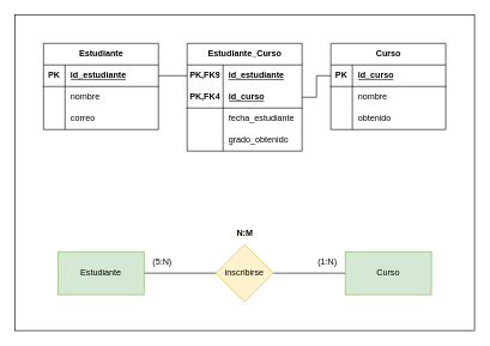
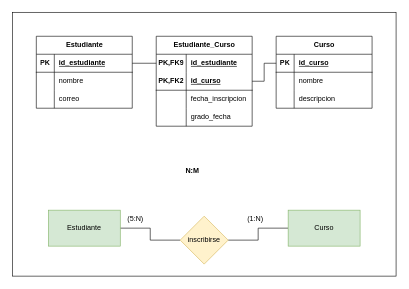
- <mxCell id="37" value="PK,FK4" style="shape=partialRectangle;connectable=0;fillColor=none;top=0;left=0;bottom=0;right=0;fontStyle=1;overflow=hidden;whiteSpace=wrap;html=1;" vertex="1" parent="36"><mxGeometry width="50" height="30" as="geometry"><mxRectangle width="50" height="30" as="alternateBounds" /></mxGeometry></mxCell>
+ <mxCell id="37" value="PK,FK2" style="shape=partialRectangle;connectable=0;fillColor=none;top=0;left=0;bottom=0;right=0;fontStyle=1;overflow=hidden;whiteSpace=wrap;html=1;" vertex="1" parent="36"><mxGeometry width="50" height="30" as="geometry"><mxRectangle width="50" height="30" as="alternateBounds" /></mxGeometry></mxCell>
- <mxCell id="41" value="fecha_estudiante" style="shape=partialRectangle;connectable=0;fillColor=none;top=0;left=0;bottom=0;right=0;align=left;spacingLeft=6;overflow=hidden;whiteSpace=wrap;html=1;" vertex="1" parent="39"><mxGeometry x="50" width="110" height="30" as="geometry"><mxRectangle width="110" height="30" as="alternateBounds" /></mxGeometry></mxCell>
+ <mxCell id="41" value="fecha_inscripcion" style="shape=partialRectangle;connectable=0;fillColor=none;top=0;left=0;bottom=0;right=0;align=left;spacingLeft=6;overflow=hidden;whiteSpace=wrap;html=1;" vertex="1" parent="39"><mxGeometry x="50" width="110" height="30" as="geometry"><mxRectangle width="110" height="30" as="alternateBounds" /></mxGeometry></mxCell>
- <mxCell id="31" value="obtenido" style="shape=partialRectangle;connectable=0;fillColor=none;top=0;left=0;bottom=0;right=0;align=left;spacingLeft=6;overflow=hidden;whiteSpace=wrap;html=1;" vertex="1" parent="29"><mxGeometry x="30" width="130" height="30" as="geometry"><mxRectangle width="130" height="30" as="alternateBounds" /></mxGeometry></mxCell>
+ <mxCell id="31" value="descripcion" style="shape=partialRectangle;connectable=0;fillColor=none;top=0;left=0;bottom=0;right=0;align=left;spacingLeft=6;overflow=hidden;whiteSpace=wrap;html=1;" vertex="1" parent="29"><mxGeometry x="30" width="130" height="30" as="geometry"><mxRectangle width="130" height="30" as="alternateBounds" /></mxGeometry></mxCell>
- <mxCell id="44" value="grado_obtenido" style="shape=partialRectangle;connectable=0;fillColor=none;top=0;left=0;bottom=0;right=0;align=left;spacingLeft=6;overflow=hidden;whiteSpace=wrap;html=1;" vertex="1" parent="42"><mxGeometry x="50" width="110" height="30" as="geometry"><mxRectangle width="110" height="30" as="alternateBounds" /></mxGeometry></mxCell>
+ <mxCell id="44" value="grado_fecha" style="shape=partialRectangle;connectable=0;fillColor=none;top=0;left=0;bottom=0;right=0;align=left;spacingLeft=6;overflow=hidden;whiteSpace=wrap;html=1;" vertex="1" parent="42"><mxGeometry x="50" width="110" height="30" as="geometry"><mxRectangle width="110" height="30" as="alternateBounds" /></mxGeometry></mxCell>
- <mxCell id="11" value="N:M" style="text;html=1;align=center;verticalAlign=middle;resizable=0;points=[];autosize=1;strokeColor=none;fillColor=none;fontStyle=1" vertex="1" parent="2"><mxGeometry x="295" y="290" width="50" height="30" as="geometry" /></mxCell>
+ <mxCell id="11" value="N:M" style="text;html=1;align=center;verticalAlign=middle;resizable=0;points=[];autosize=1;strokeColor=none;fillColor=none;fontStyle=1" vertex="1" parent="2"><mxGeometry x="275" y="250" width="50" height="30" as="geometry" /></mxCell>
- <mxCell id="9" value="(1:N)" style="text;html=1;align=center;verticalAlign=middle;resizable=0;points=[];autosize=1;strokeColor=none;fillColor=none;" vertex="1" parent="2"><mxGeometry x="410" y="330" width="50" height="30" as="geometry" /></mxCell>
+ <mxCell id="9" value="(1:N)" style="text;html=1;align=center;verticalAlign=middle;resizable=0;points=[];autosize=1;strokeColor=none;fillColor=none;" vertex="1" parent="2"><mxGeometry x="380" y="330" width="50" height="30" as="geometry" /></mxCell>
- <mxCell id="6" value="inscribirse" style="rhombus;whiteSpace=wrap;html=1;fillColor=#fff2cc;strokeColor=#d6b656;" vertex="1" parent="2"><mxGeometry x="280" y="320" width="80" height="80" as="geometry" /></mxCell>
+ <mxCell id="6" value="inscribirse" style="rhombus;whiteSpace=wrap;html=1;fillColor=#fff2cc;strokeColor=#d6b656;" vertex="1" parent="2"><mxGeometry x="280" y="340" width="80" height="80" as="geometry" /></mxCell>
